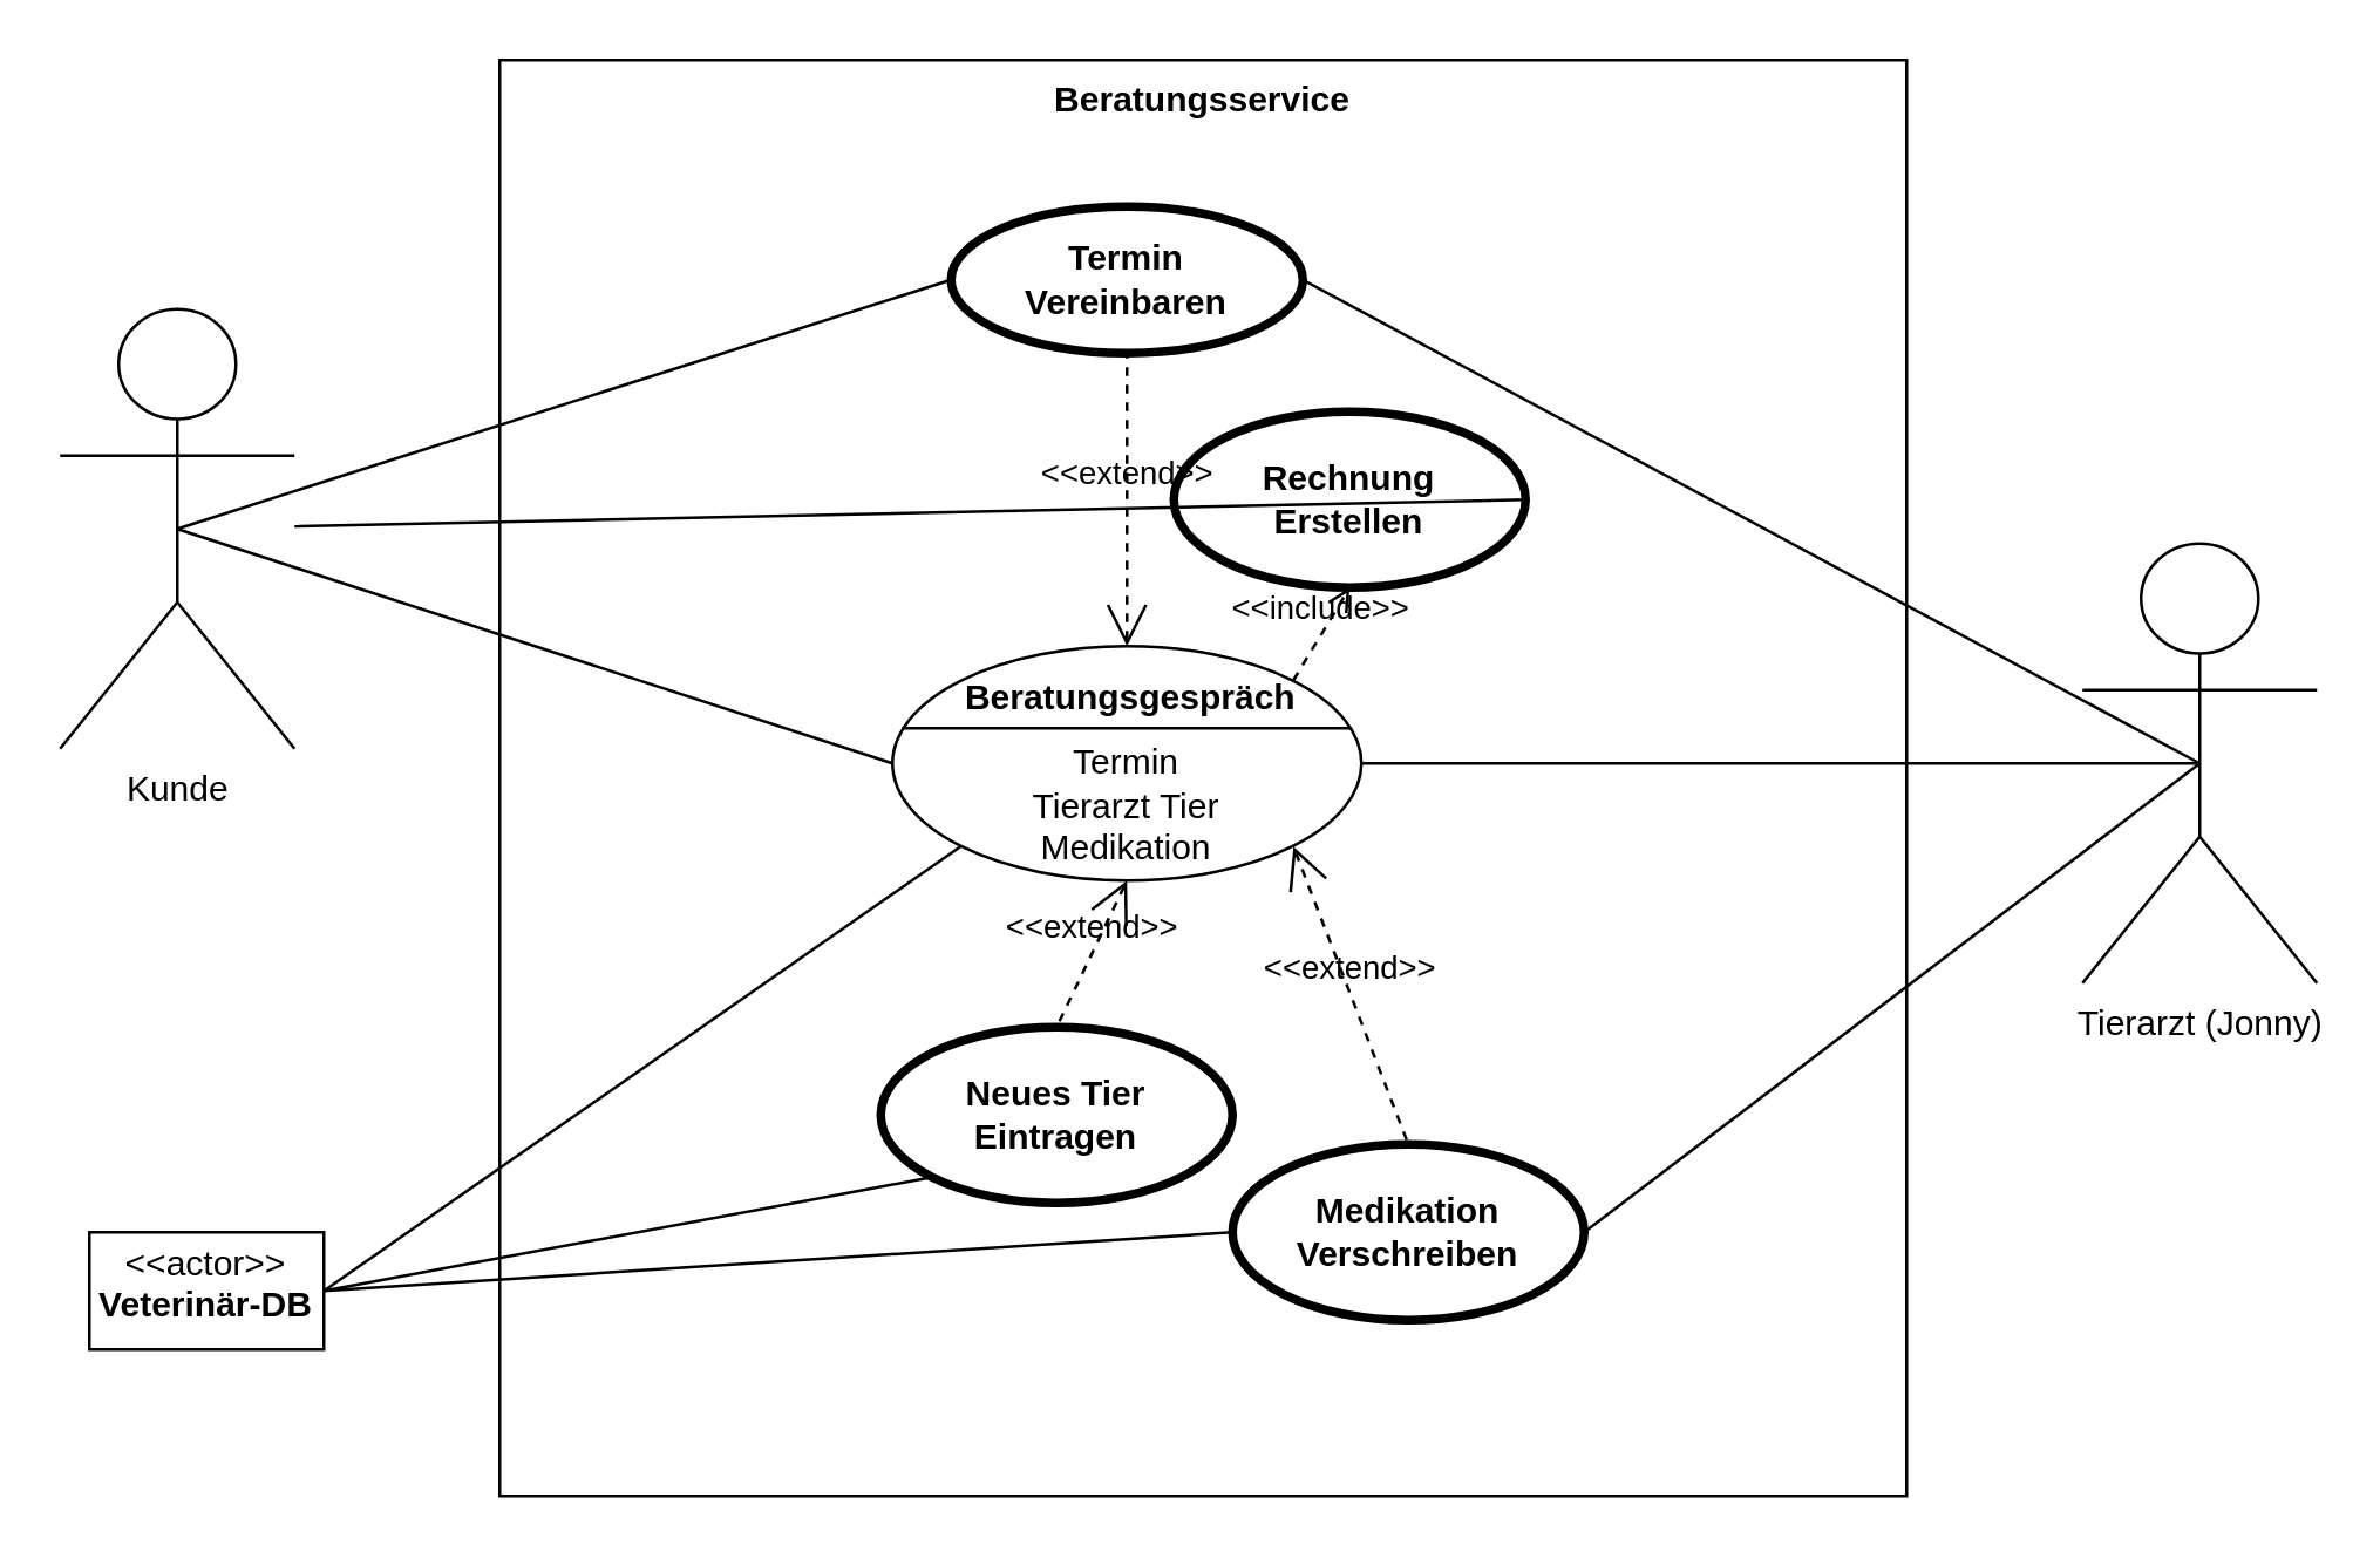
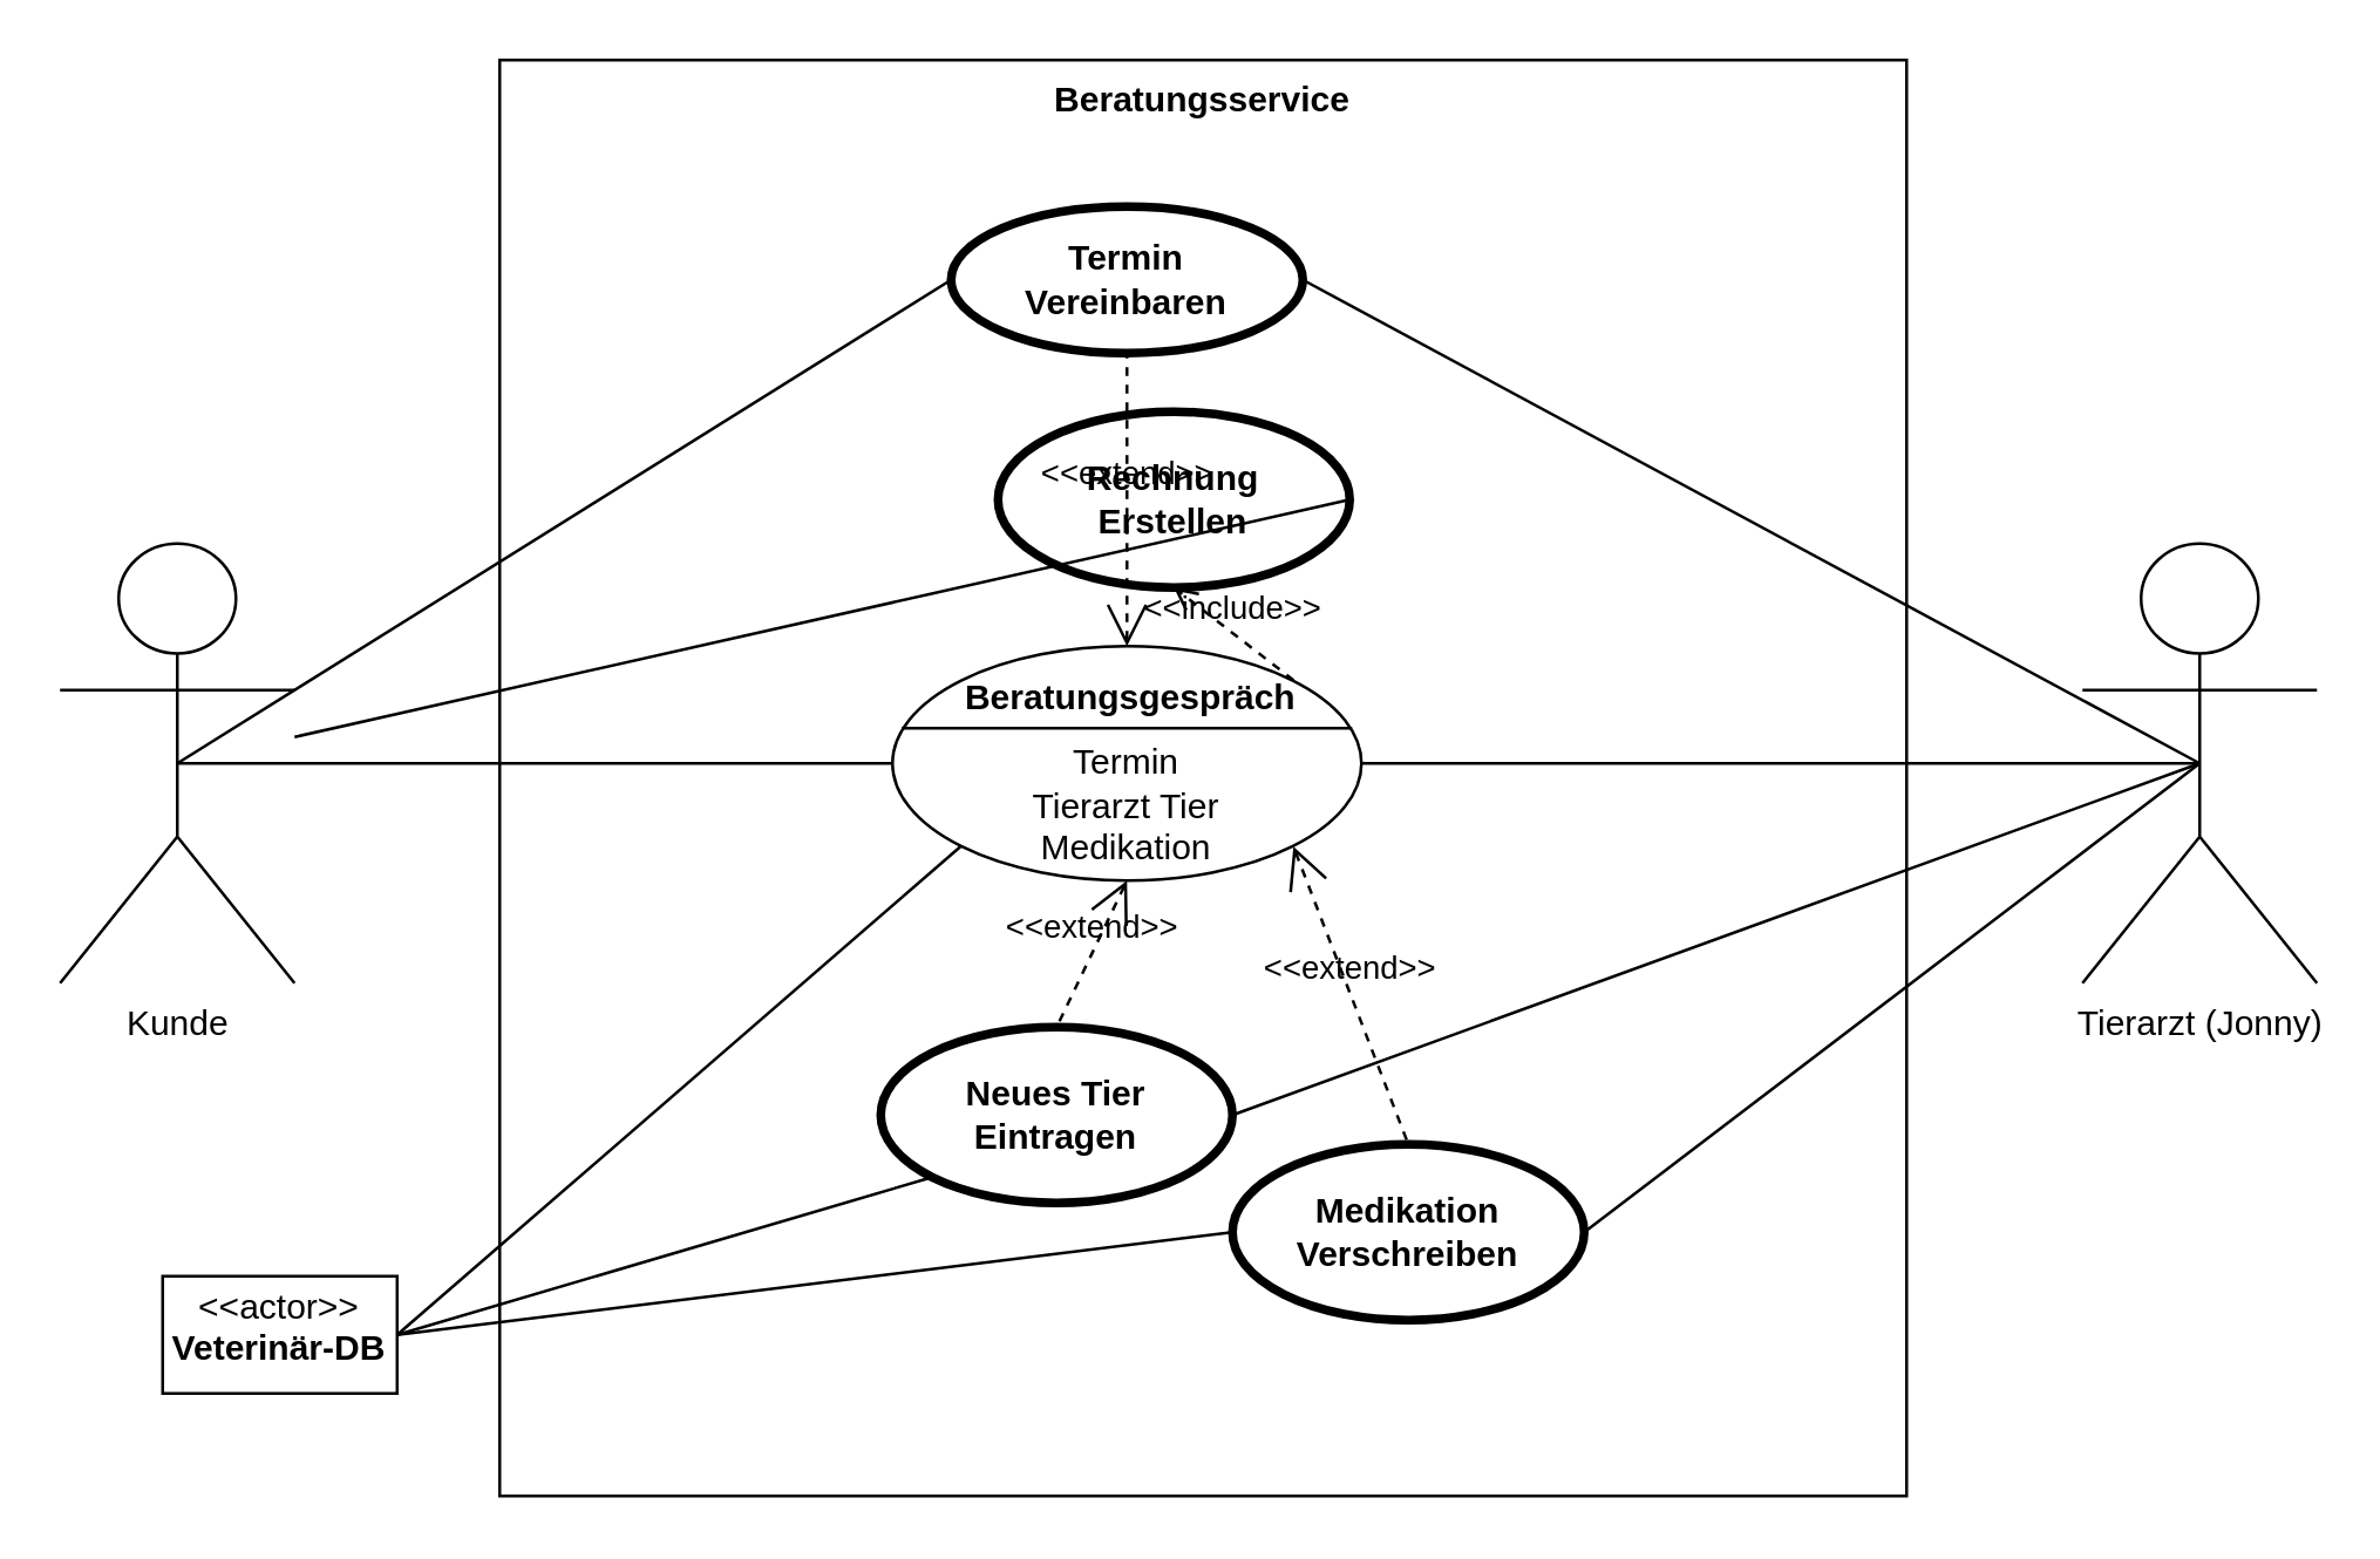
- <mxCell id="8" value="Rechnung&lt;br&gt;Erstellen" style="shape=ellipse;html=1;strokeWidth=3;fontStyle=1;whiteSpace=wrap;align=center;perimeter=ellipsePerimeter;" vertex="1" parent="1"><mxGeometry x="400" y="140" width="120" height="60" as="geometry" /></mxCell>
+ <mxCell id="8" value="Rechnung&lt;br&gt;Erstellen" style="shape=ellipse;html=1;strokeWidth=3;fontStyle=1;whiteSpace=wrap;align=center;perimeter=ellipsePerimeter;" vertex="1" parent="1"><mxGeometry x="340" y="140" width="120" height="60" as="geometry" /></mxCell>
- <mxCell id="4" value="Kunde" style="shape=umlActor;html=1;verticalLabelPosition=bottom;verticalAlign=top;align=center;" parent="1" vertex="1"><mxGeometry x="20" y="105" width="80" height="150" as="geometry" /></mxCell>
+ <mxCell id="4" value="Kunde" style="shape=umlActor;html=1;verticalLabelPosition=bottom;verticalAlign=top;align=center;" parent="1" vertex="1"><mxGeometry x="20" y="185" width="80" height="150" as="geometry" /></mxCell>
+ <mxCell id="16" value="" style="edgeStyle=none;html=1;endArrow=none;verticalAlign=bottom;rounded=0;entryX=0.5;entryY=0.5;entryDx=0;entryDy=0;entryPerimeter=0;exitX=1;exitY=0.5;exitDx=0;exitDy=0;" edge="1" parent="1" source="9" target="3"><mxGeometry width="160" relative="1" as="geometry"><mxPoint x="160" y="310" as="sourcePoint" /><mxPoint x="320" y="310" as="targetPoint" /></mxGeometry></mxCell>
- <mxCell id="5" value="&lt;p style=&quot;margin:0px;margin-top:4px;text-align:center;&quot;&gt;&amp;lt;&amp;lt;actor&amp;gt;&amp;gt;&lt;br&gt;&lt;b&gt;Veterinär-DB&lt;/b&gt;&lt;/p&gt;" style="shape=rect;html=1;overflow=fill;html=1;whiteSpace=wrap;align=center;" vertex="1" parent="1"><mxGeometry x="30" y="420" width="80" height="40" as="geometry" /></mxCell>
+ <mxCell id="5" value="&lt;p style=&quot;margin:0px;margin-top:4px;text-align:center;&quot;&gt;&amp;lt;&amp;lt;actor&amp;gt;&amp;gt;&lt;br&gt;&lt;b&gt;Veterinär-DB&lt;/b&gt;&lt;/p&gt;" style="shape=rect;html=1;overflow=fill;html=1;whiteSpace=wrap;align=center;" vertex="1" parent="1"><mxGeometry x="55" y="435" width="80" height="40" as="geometry" /></mxCell>
